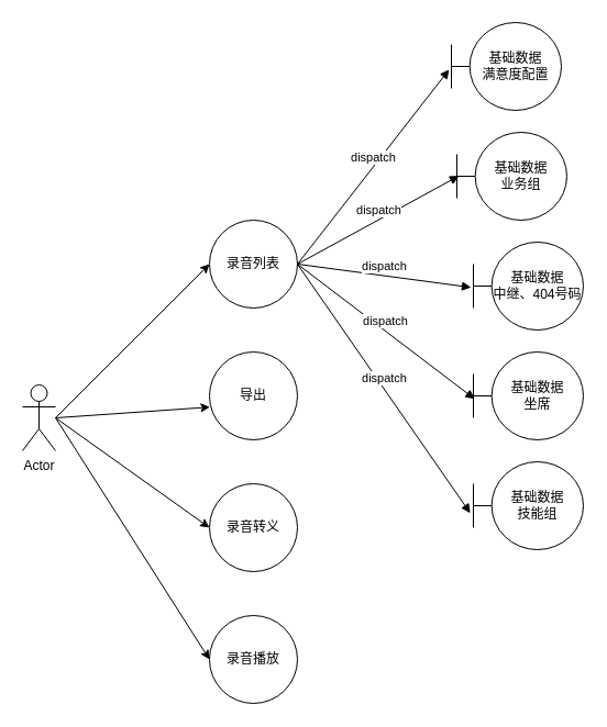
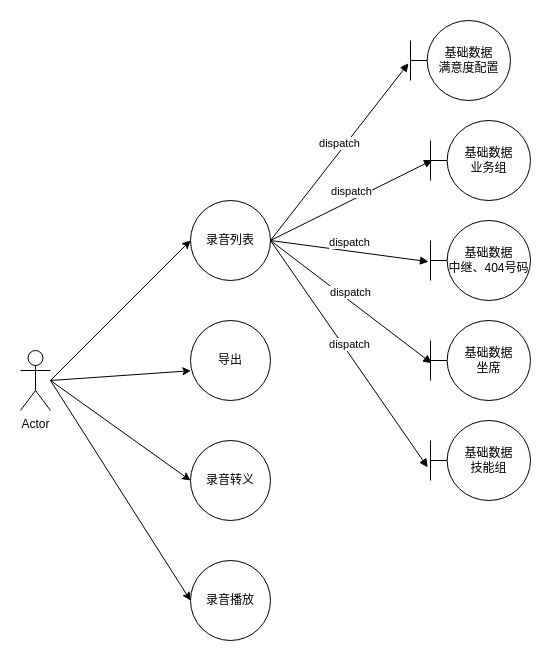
- <mxCell id="11" value="基础数据&lt;br&gt;业务组" style="shape=umlBoundary;whiteSpace=wrap;html=1;" vertex="1" parent="1"><mxGeometry x="415" y="120" width="100" height="80" as="geometry" /></mxCell>
+ <mxCell id="11" value="基础数据&lt;br&gt;业务组" style="shape=umlBoundary;whiteSpace=wrap;html=1;" vertex="1" parent="1"><mxGeometry x="430" y="120" width="100" height="80" as="geometry" /></mxCell>
